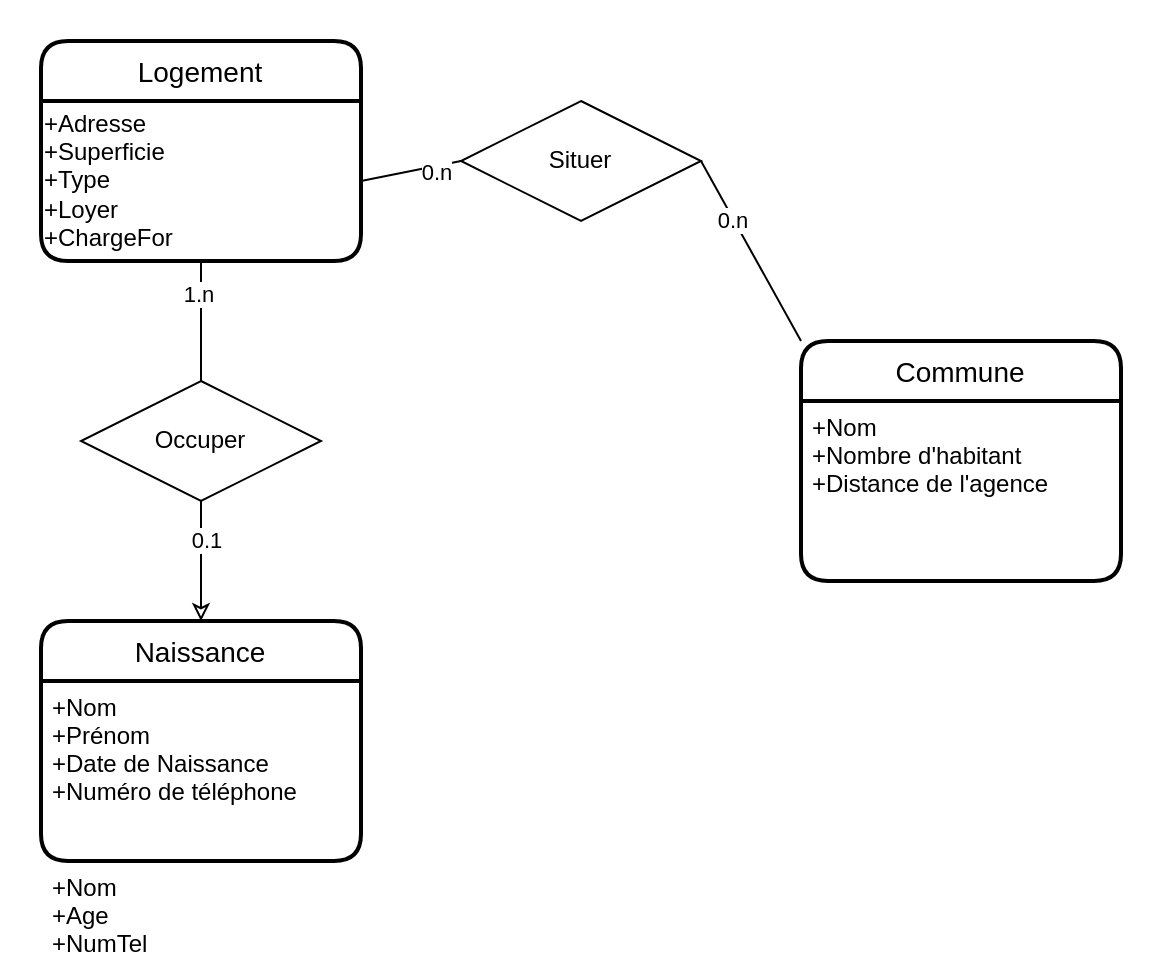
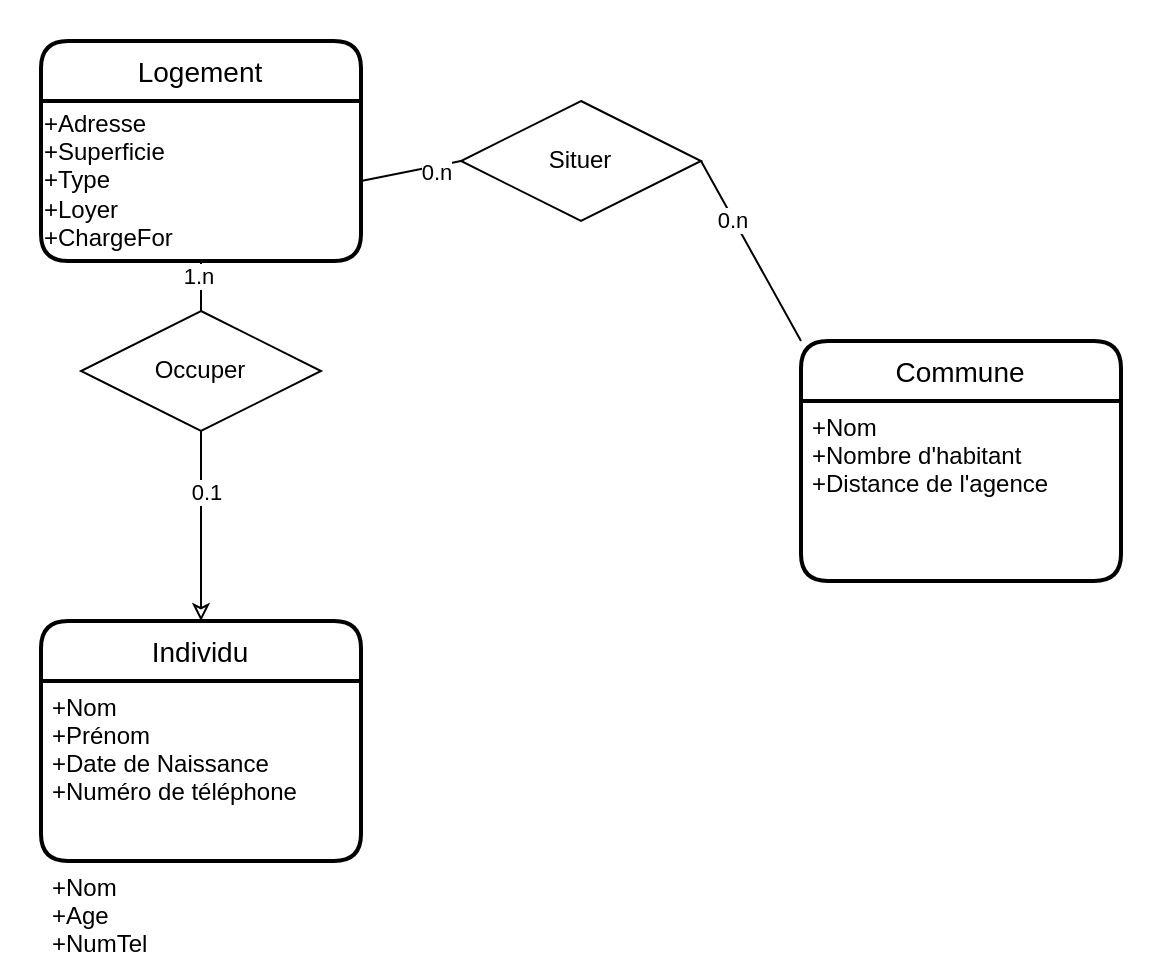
- <mxCell id="12" value="Occuper" style="shape=rhombus;perimeter=rhombusPerimeter;whiteSpace=wrap;html=1;align=center;fillColor=none;" parent="1" vertex="1"><mxGeometry x="40" y="190" width="120" height="60" as="geometry" /></mxCell>
+ <mxCell id="12" value="Occuper" style="shape=rhombus;perimeter=rhombusPerimeter;whiteSpace=wrap;html=1;align=center;fillColor=none;" parent="1" vertex="1"><mxGeometry x="40" y="155" width="120" height="60" as="geometry" /></mxCell>
- <mxCell id="4" value="Naissance" style="swimlane;childLayout=stackLayout;horizontal=1;startSize=30;horizontalStack=0;rounded=1;fontSize=14;fontStyle=0;strokeWidth=2;resizeParent=0;resizeLast=1;shadow=0;dashed=0;align=center;fillColor=default;" parent="1" vertex="1"><mxGeometry x="20" y="310" width="160" height="120" as="geometry" /></mxCell>
+ <mxCell id="4" value="Individu" style="swimlane;childLayout=stackLayout;horizontal=1;startSize=30;horizontalStack=0;rounded=1;fontSize=14;fontStyle=0;strokeWidth=2;resizeParent=0;resizeLast=1;shadow=0;dashed=0;align=center;fillColor=default;" parent="1" vertex="1"><mxGeometry x="20" y="310" width="160" height="120" as="geometry" /></mxCell>
